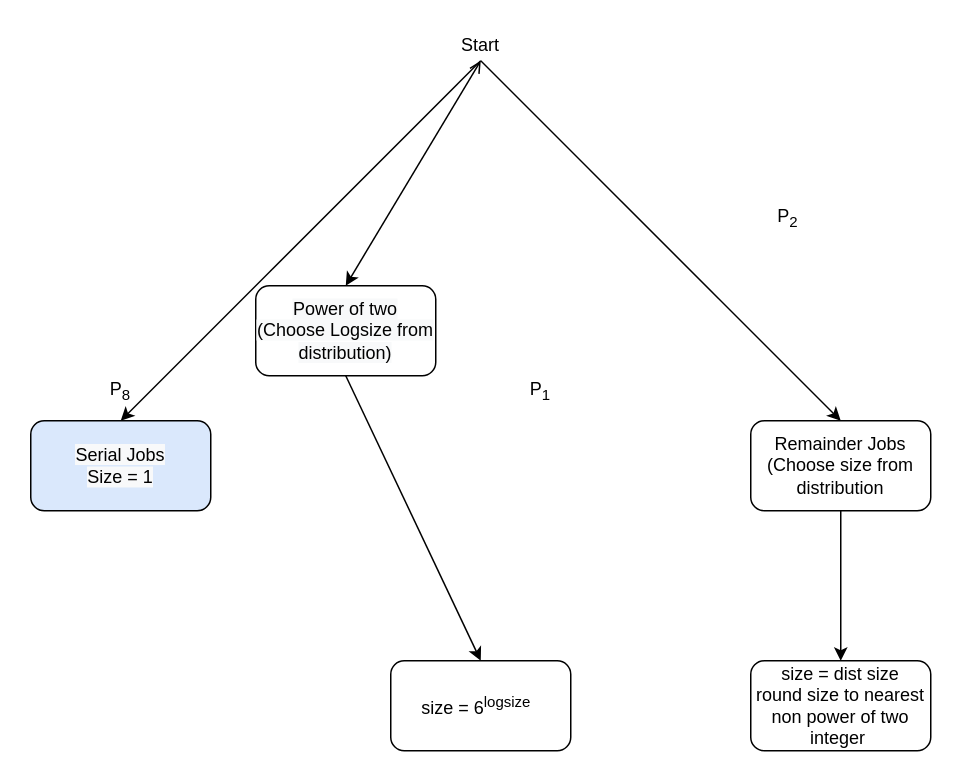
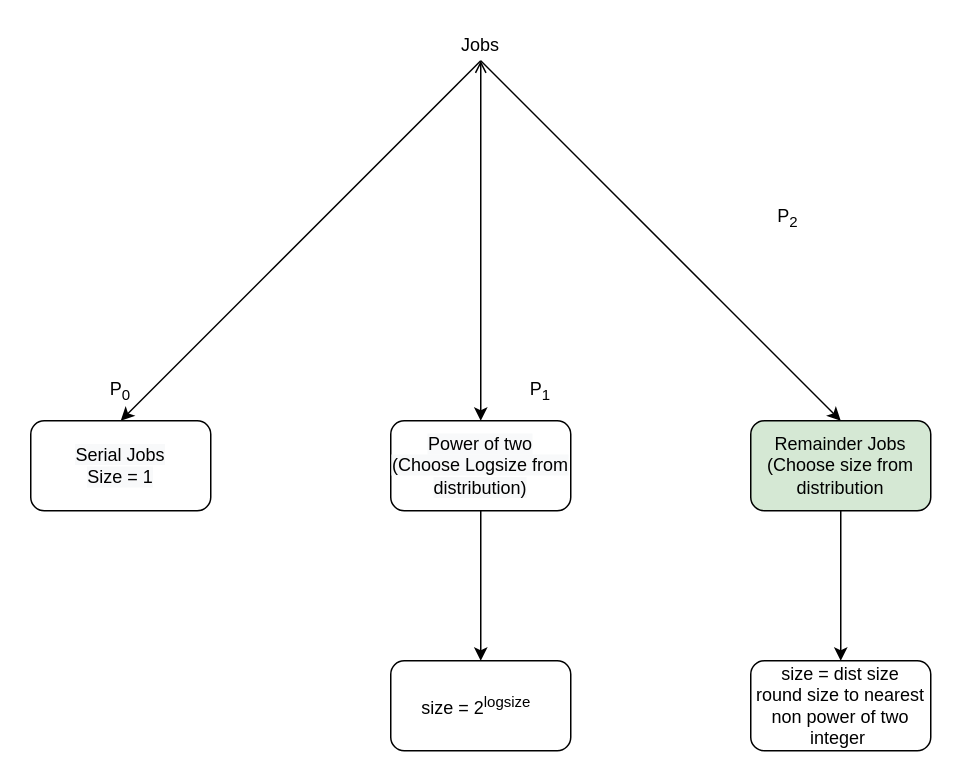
- <mxCell id="10" value="Start" style="text;html=1;strokeColor=none;fillColor=none;align=center;verticalAlign=middle;whiteSpace=wrap;rounded=0;" vertex="1" parent="1"><mxGeometry x="300" y="20" width="40" height="20" as="geometry" /></mxCell>
+ <mxCell id="10" value="Jobs" style="text;html=1;strokeColor=none;fillColor=none;align=center;verticalAlign=middle;whiteSpace=wrap;rounded=0;" vertex="1" parent="1"><mxGeometry x="300" y="20" width="40" height="20" as="geometry" /></mxCell>
- <mxCell id="11" value="&#10;&#10;&lt;!--StartFragment--&gt;&lt;span style=&quot;color: rgb(0, 0, 0); font-family: Helvetica; font-size: 12px; font-style: normal; font-variant-ligatures: normal; font-variant-caps: normal; font-weight: 400; letter-spacing: normal; orphans: 2; text-align: center; text-indent: 0px; text-transform: none; widows: 2; word-spacing: 0px; -webkit-text-stroke-width: 0px; background-color: rgb(248, 249, 250); text-decoration-style: initial; text-decoration-color: initial; float: none; display: inline !important;&quot;&gt;Power of two&lt;/span&gt;&lt;br style=&quot;color: rgb(0, 0, 0); font-family: Helvetica; font-size: 12px; font-style: normal; font-variant-ligatures: normal; font-variant-caps: normal; font-weight: 400; letter-spacing: normal; orphans: 2; text-align: center; text-indent: 0px; text-transform: none; widows: 2; word-spacing: 0px; -webkit-text-stroke-width: 0px; background-color: rgb(248, 249, 250); text-decoration-style: initial; text-decoration-color: initial;&quot;&gt;&lt;span style=&quot;color: rgb(0, 0, 0); font-family: Helvetica; font-size: 12px; font-style: normal; font-variant-ligatures: normal; font-variant-caps: normal; font-weight: 400; letter-spacing: normal; orphans: 2; text-align: center; text-indent: 0px; text-transform: none; widows: 2; word-spacing: 0px; -webkit-text-stroke-width: 0px; background-color: rgb(248, 249, 250); text-decoration-style: initial; text-decoration-color: initial; float: none; display: inline !important;&quot;&gt;(Choose Logsize from distribution)&lt;/span&gt;&lt;!--EndFragment--&gt;&#10;&#10;" style="rounded=1;whiteSpace=wrap;html=1;" vertex="1" parent="1"><mxGeometry x="170" y="190" width="120" height="60" as="geometry" /></mxCell>
+ <mxCell id="11" value="&#10;&#10;&lt;!--StartFragment--&gt;&lt;span style=&quot;color: rgb(0, 0, 0); font-family: Helvetica; font-size: 12px; font-style: normal; font-variant-ligatures: normal; font-variant-caps: normal; font-weight: 400; letter-spacing: normal; orphans: 2; text-align: center; text-indent: 0px; text-transform: none; widows: 2; word-spacing: 0px; -webkit-text-stroke-width: 0px; background-color: rgb(248, 249, 250); text-decoration-style: initial; text-decoration-color: initial; float: none; display: inline !important;&quot;&gt;Power of two&lt;/span&gt;&lt;br style=&quot;color: rgb(0, 0, 0); font-family: Helvetica; font-size: 12px; font-style: normal; font-variant-ligatures: normal; font-variant-caps: normal; font-weight: 400; letter-spacing: normal; orphans: 2; text-align: center; text-indent: 0px; text-transform: none; widows: 2; word-spacing: 0px; -webkit-text-stroke-width: 0px; background-color: rgb(248, 249, 250); text-decoration-style: initial; text-decoration-color: initial;&quot;&gt;&lt;span style=&quot;color: rgb(0, 0, 0); font-family: Helvetica; font-size: 12px; font-style: normal; font-variant-ligatures: normal; font-variant-caps: normal; font-weight: 400; letter-spacing: normal; orphans: 2; text-align: center; text-indent: 0px; text-transform: none; widows: 2; word-spacing: 0px; -webkit-text-stroke-width: 0px; background-color: rgb(248, 249, 250); text-decoration-style: initial; text-decoration-color: initial; float: none; display: inline !important;&quot;&gt;(Choose Logsize from distribution)&lt;/span&gt;&lt;!--EndFragment--&gt;&#10;&#10;" style="rounded=1;whiteSpace=wrap;html=1;" vertex="1" parent="1"><mxGeometry x="260" y="280" width="120" height="60" as="geometry" /></mxCell>
- <mxCell id="7" value="P&lt;sub&gt;8&lt;/sub&gt;" style="text;html=1;strokeColor=none;fillColor=none;align=center;verticalAlign=middle;whiteSpace=wrap;rounded=0;" parent="1" vertex="1"><mxGeometry x="60" y="250" width="40" height="20" as="geometry" /></mxCell>
+ <mxCell id="7" value="P&lt;sub&gt;0&lt;/sub&gt;" style="text;html=1;strokeColor=none;fillColor=none;align=center;verticalAlign=middle;whiteSpace=wrap;rounded=0;" parent="1" vertex="1"><mxGeometry x="60" y="250" width="40" height="20" as="geometry" /></mxCell>
- <mxCell id="12" value="&#10;&#10;&lt;!--StartFragment--&gt;&lt;span style=&quot;color: rgb(0, 0, 0); font-family: Helvetica; font-size: 12px; font-style: normal; font-variant-ligatures: normal; font-variant-caps: normal; font-weight: 400; letter-spacing: normal; orphans: 2; text-align: center; text-indent: 0px; text-transform: none; widows: 2; word-spacing: 0px; -webkit-text-stroke-width: 0px; background-color: rgb(248, 249, 250); text-decoration-style: initial; text-decoration-color: initial; float: none; display: inline !important;&quot;&gt;Serial Jobs&lt;/span&gt;&lt;br style=&quot;color: rgb(0, 0, 0); font-family: Helvetica; font-size: 12px; font-style: normal; font-variant-ligatures: normal; font-variant-caps: normal; font-weight: 400; letter-spacing: normal; orphans: 2; text-align: center; text-indent: 0px; text-transform: none; widows: 2; word-spacing: 0px; -webkit-text-stroke-width: 0px; background-color: rgb(248, 249, 250); text-decoration-style: initial; text-decoration-color: initial;&quot;&gt;&lt;span style=&quot;color: rgb(0, 0, 0); font-family: Helvetica; font-size: 12px; font-style: normal; font-variant-ligatures: normal; font-variant-caps: normal; font-weight: 400; letter-spacing: normal; orphans: 2; text-align: center; text-indent: 0px; text-transform: none; widows: 2; word-spacing: 0px; -webkit-text-stroke-width: 0px; background-color: rgb(248, 249, 250); text-decoration-style: initial; text-decoration-color: initial; float: none; display: inline !important;&quot;&gt;Size = 1&lt;/span&gt;&lt;!--EndFragment--&gt;&#10;&#10;" style="rounded=1;whiteSpace=wrap;html=1;fillColor=#dae8fc;" vertex="1" parent="1"><mxGeometry x="20" y="280" width="120" height="60" as="geometry" /></mxCell>
+ <mxCell id="12" value="&#10;&#10;&lt;!--StartFragment--&gt;&lt;span style=&quot;color: rgb(0, 0, 0); font-family: Helvetica; font-size: 12px; font-style: normal; font-variant-ligatures: normal; font-variant-caps: normal; font-weight: 400; letter-spacing: normal; orphans: 2; text-align: center; text-indent: 0px; text-transform: none; widows: 2; word-spacing: 0px; -webkit-text-stroke-width: 0px; background-color: rgb(248, 249, 250); text-decoration-style: initial; text-decoration-color: initial; float: none; display: inline !important;&quot;&gt;Serial Jobs&lt;/span&gt;&lt;br style=&quot;color: rgb(0, 0, 0); font-family: Helvetica; font-size: 12px; font-style: normal; font-variant-ligatures: normal; font-variant-caps: normal; font-weight: 400; letter-spacing: normal; orphans: 2; text-align: center; text-indent: 0px; text-transform: none; widows: 2; word-spacing: 0px; -webkit-text-stroke-width: 0px; background-color: rgb(248, 249, 250); text-decoration-style: initial; text-decoration-color: initial;&quot;&gt;&lt;span style=&quot;color: rgb(0, 0, 0); font-family: Helvetica; font-size: 12px; font-style: normal; font-variant-ligatures: normal; font-variant-caps: normal; font-weight: 400; letter-spacing: normal; orphans: 2; text-align: center; text-indent: 0px; text-transform: none; widows: 2; word-spacing: 0px; -webkit-text-stroke-width: 0px; background-color: rgb(248, 249, 250); text-decoration-style: initial; text-decoration-color: initial; float: none; display: inline !important;&quot;&gt;Size = 1&lt;/span&gt;&lt;!--EndFragment--&gt;&#10;&#10;" style="rounded=1;whiteSpace=wrap;html=1;" vertex="1" parent="1"><mxGeometry x="20" y="280" width="120" height="60" as="geometry" /></mxCell>
- <mxCell id="13" value="Remainder Jobs&lt;br&gt;(Choose size from distribution" style="rounded=1;whiteSpace=wrap;html=1;" vertex="1" parent="1"><mxGeometry x="500" y="280" width="120" height="60" as="geometry" /></mxCell>
+ <mxCell id="13" value="Remainder Jobs&lt;br&gt;(Choose size from distribution" style="rounded=1;whiteSpace=wrap;html=1;fillColor=#d5e8d4;" vertex="1" parent="1"><mxGeometry x="500" y="280" width="120" height="60" as="geometry" /></mxCell>
- <mxCell id="15" value="size = &lt;font style=&quot;font-size: 12px&quot;&gt;6&lt;sup&gt;logsize &lt;/sup&gt;&lt;/font&gt;&lt;span style=&quot;font-size: 10px&quot;&gt;&amp;nbsp;&lt;/span&gt;" style="rounded=1;whiteSpace=wrap;html=1;" vertex="1" parent="1"><mxGeometry x="260" y="440" width="120" height="60" as="geometry" /></mxCell>
+ <mxCell id="15" value="size = &lt;font style=&quot;font-size: 12px&quot;&gt;2&lt;sup&gt;logsize &lt;/sup&gt;&lt;/font&gt;&lt;span style=&quot;font-size: 10px&quot;&gt;&amp;nbsp;&lt;/span&gt;" style="rounded=1;whiteSpace=wrap;html=1;" vertex="1" parent="1"><mxGeometry x="260" y="440" width="120" height="60" as="geometry" /></mxCell>
